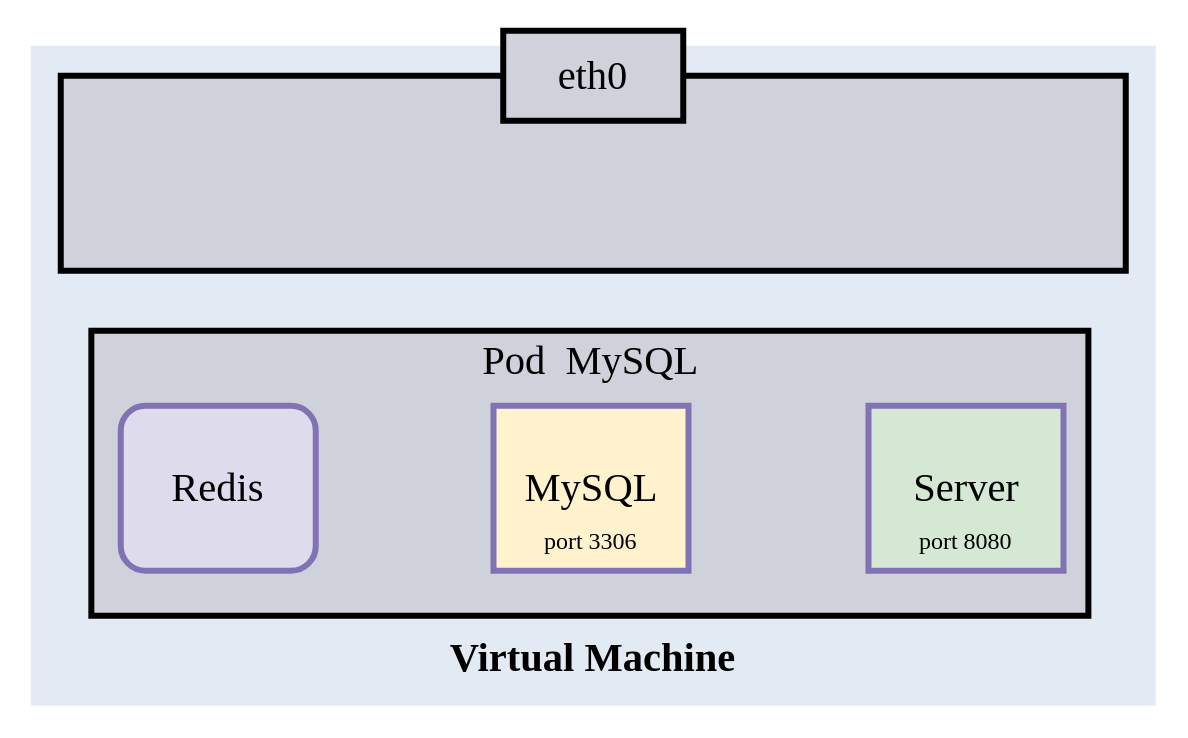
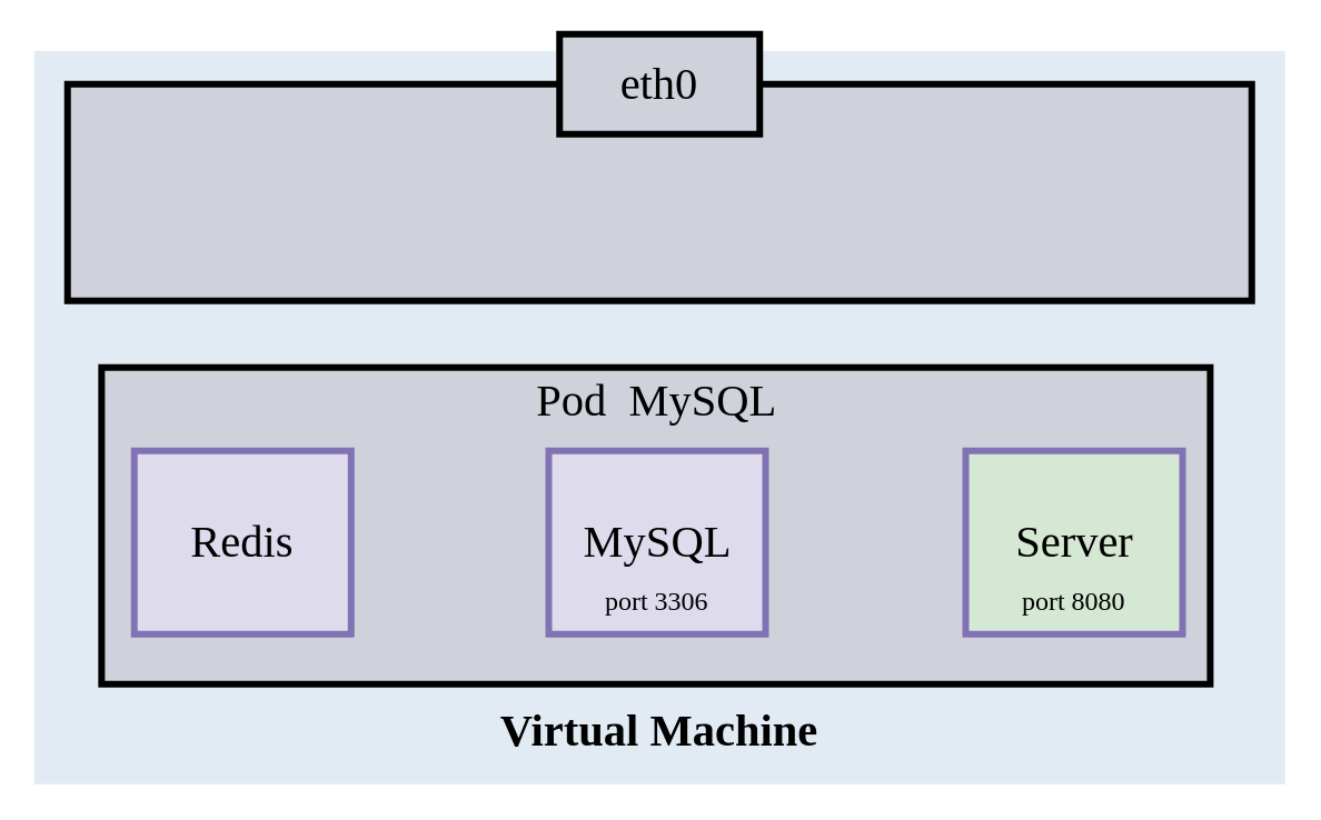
- <mxCell id="10" value="Redis" style="whiteSpace=wrap;html=1;fontFamily=Comic Sans MS;fontSize=27;strokeWidth=4;fillColor=#DEDBED;strokeColor=#8172B4;rounded=1;" parent="9" vertex="1"><mxGeometry width="130" height="110" as="geometry" /></mxCell>
+ <mxCell id="10" value="Redis" style="rounded=0;whiteSpace=wrap;html=1;fontFamily=Comic Sans MS;fontSize=27;strokeWidth=4;fillColor=#DEDBED;strokeColor=#8172B4;" parent="9" vertex="1"><mxGeometry width="130" height="110" as="geometry" /></mxCell>
- <mxCell id="12" value="MySQL" style="rounded=0;whiteSpace=wrap;html=1;fontFamily=Comic Sans MS;fontSize=27;strokeWidth=4;fillColor=#fff2cc;strokeColor=#8172B4;" parent="11" vertex="1"><mxGeometry width="130" height="110" as="geometry" /></mxCell>
+ <mxCell id="12" value="MySQL" style="rounded=0;whiteSpace=wrap;html=1;fontFamily=Comic Sans MS;fontSize=27;strokeWidth=4;fillColor=#DEDBED;strokeColor=#8172B4;" parent="11" vertex="1"><mxGeometry width="130" height="110" as="geometry" /></mxCell>
